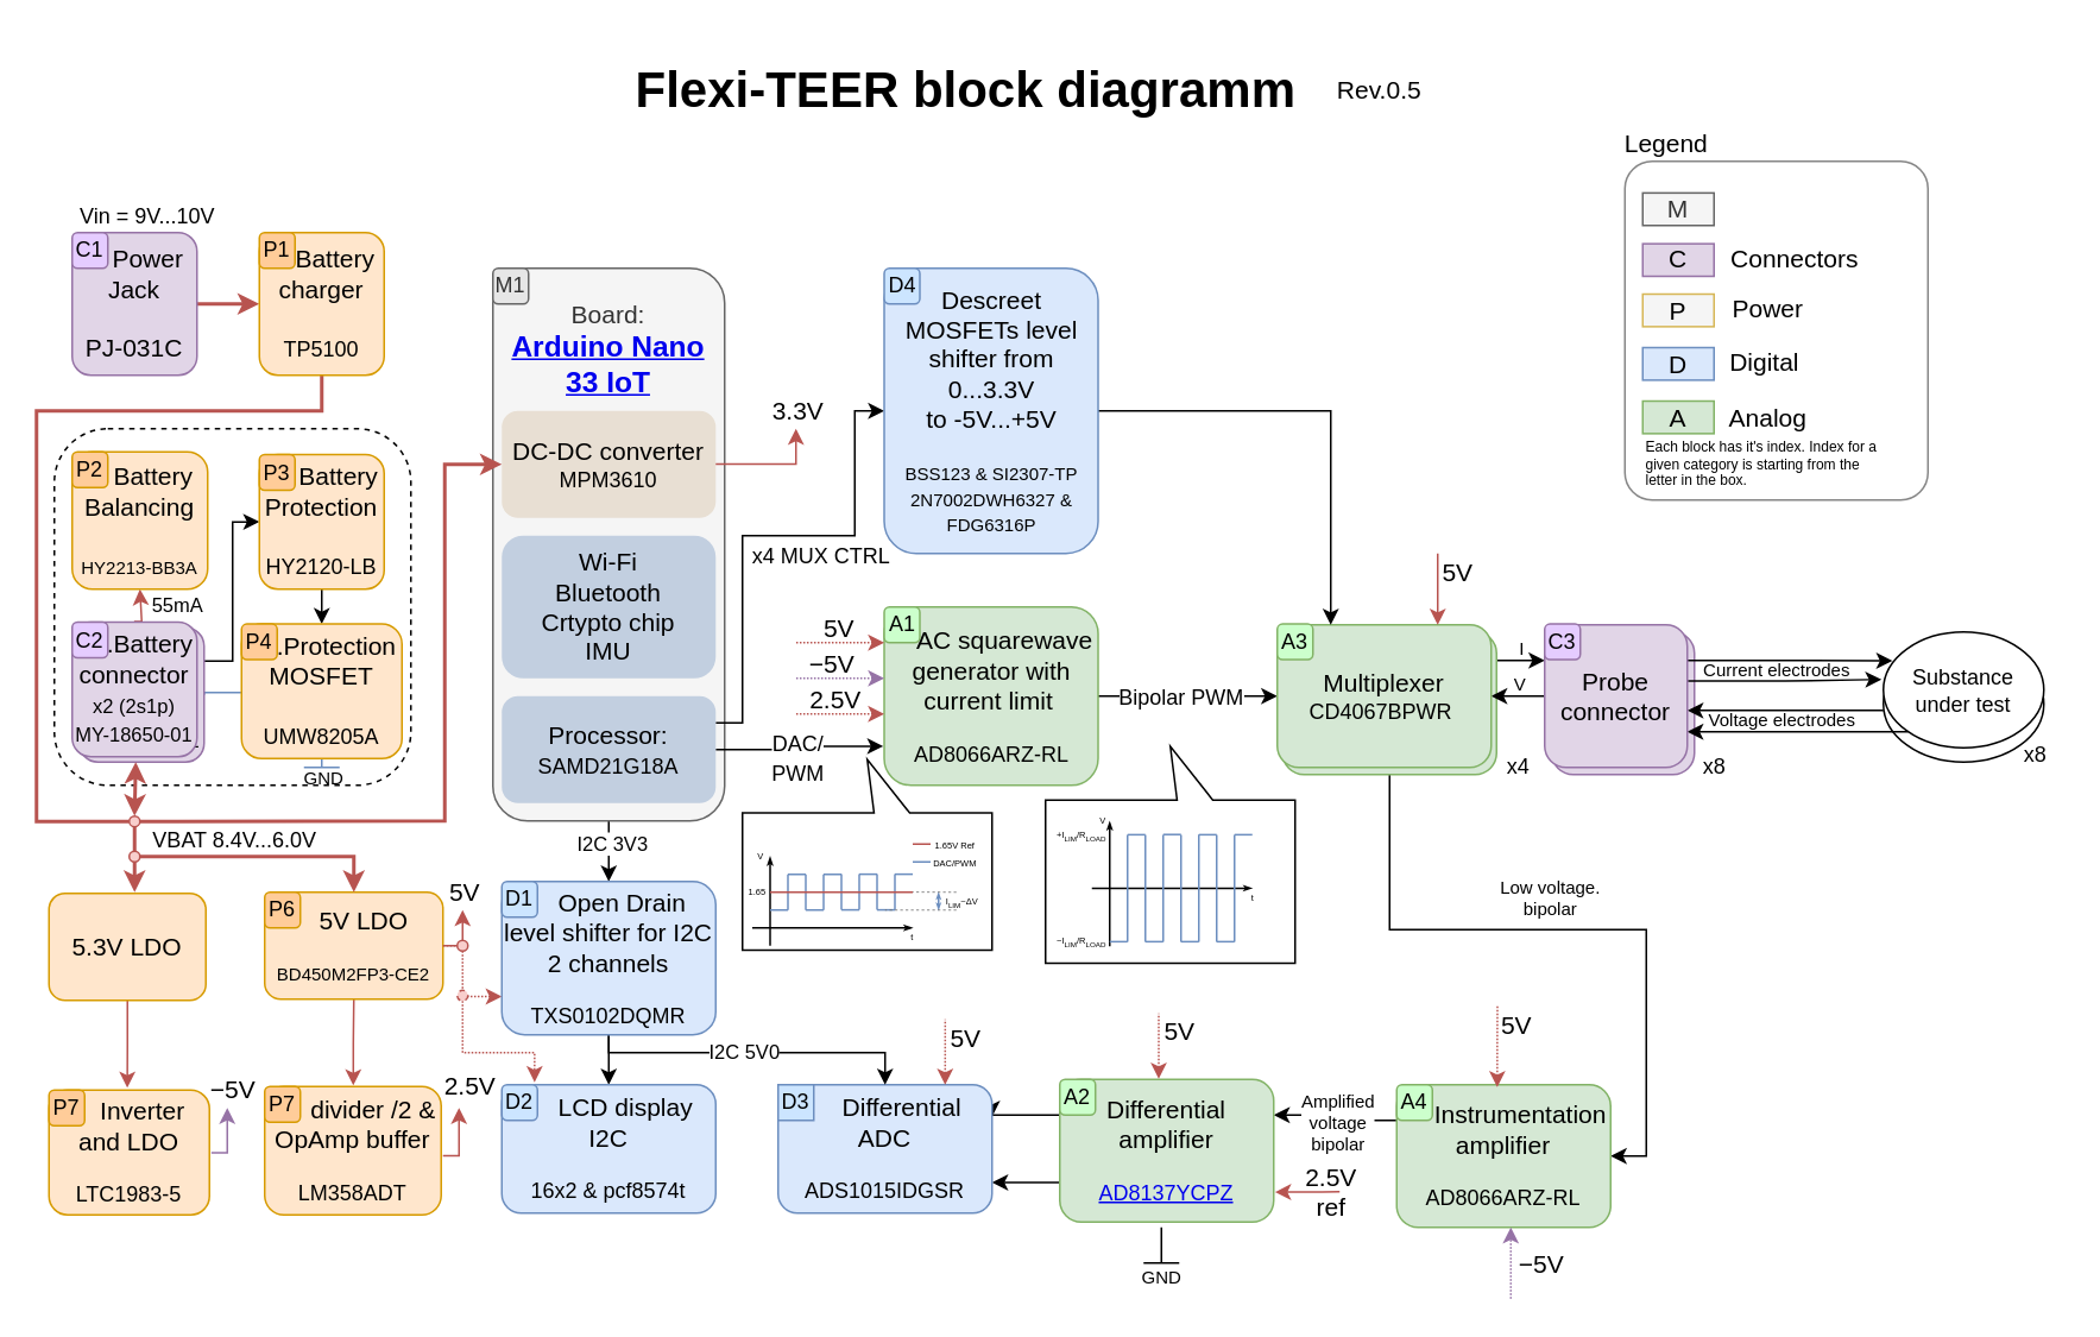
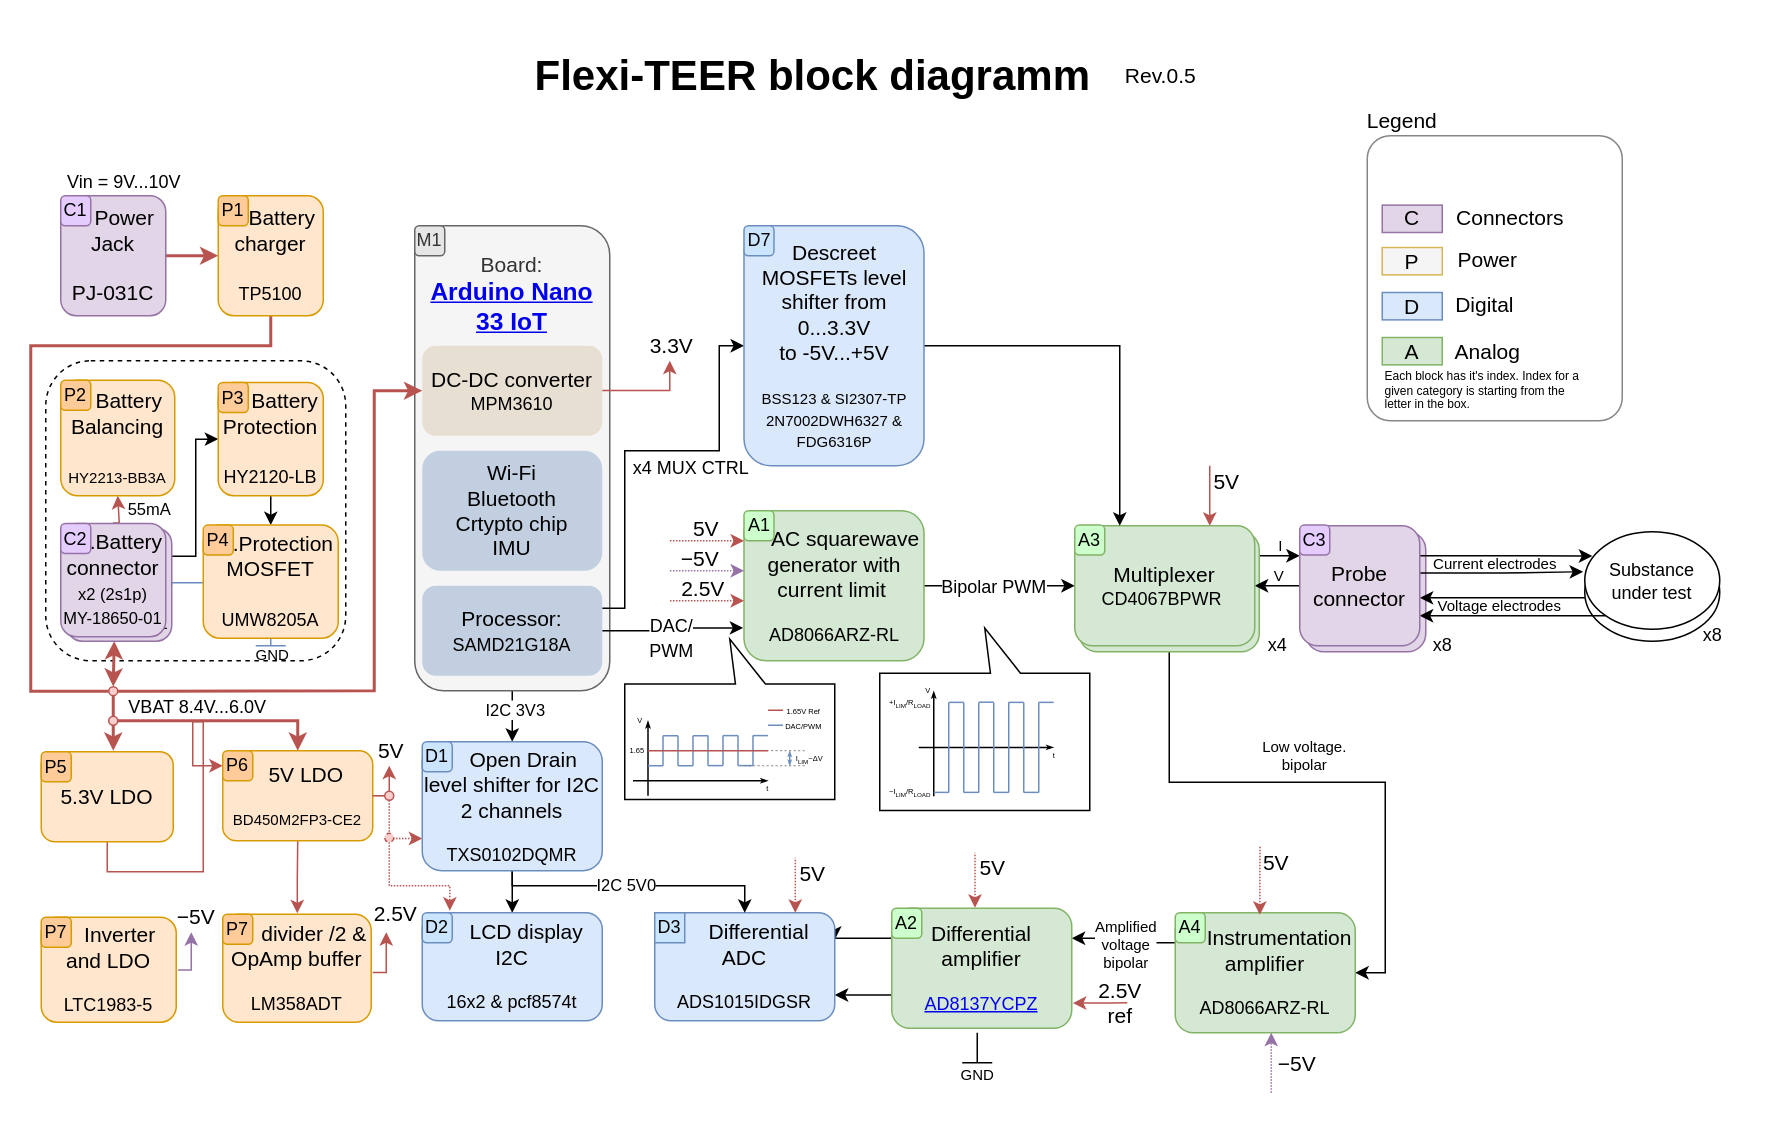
- <mxCell id="186" value="M" style="rounded=0;whiteSpace=wrap;html=1;labelBackgroundColor=none;fontSize=14;fillColor=#f5f5f5;strokeColor=#666666;fontColor=#333333;" parent="1" vertex="1"><mxGeometry x="921" y="107.75" width="40" height="18.25" as="geometry" /></mxCell>
- <mxCell id="189" value="D4" style="rounded=1;whiteSpace=wrap;html=1;fillColor=#CCE5FF;strokeColor=#6c8ebf;" parent="1" vertex="1"><mxGeometry x="495.5" y="150" width="20" height="20" as="geometry" /></mxCell>
+ <mxCell id="189" value="D7" style="rounded=1;whiteSpace=wrap;html=1;fillColor=#CCE5FF;strokeColor=#6c8ebf;" parent="1" vertex="1"><mxGeometry x="495.5" y="150" width="20" height="20" as="geometry" /></mxCell>
+ <mxCell id="181" value="P5" style="rounded=1;whiteSpace=wrap;html=1;fillColor=#FFCC99;strokeColor=#d79b00;" parent="1" vertex="1"><mxGeometry x="26.99" y="500.63" width="20" height="20" as="geometry" /></mxCell>
- <mxCell id="169" value="" style="edgeStyle=orthogonalEdgeStyle;rounded=0;orthogonalLoop=1;jettySize=auto;html=1;fontSize=8;fillColor=#f8cecc;strokeColor=#b85450;exitX=0.5;exitY=1;exitDx=0;exitDy=0;entryX=0.488;entryY=-0.019;entryDx=0;entryDy=0;entryPerimeter=0;" parent="1" source="170" target="26" edge="1"><mxGeometry relative="1" as="geometry" /></mxCell>
+ <mxCell id="169" value="" style="edgeStyle=orthogonalEdgeStyle;rounded=0;orthogonalLoop=1;jettySize=auto;html=1;fontSize=8;fillColor=#f8cecc;strokeColor=#b85450;exitX=0.5;exitY=1;exitDx=0;exitDy=0;" parent="1" source="170" target="182" edge="1"><mxGeometry relative="1" as="geometry" /></mxCell>
